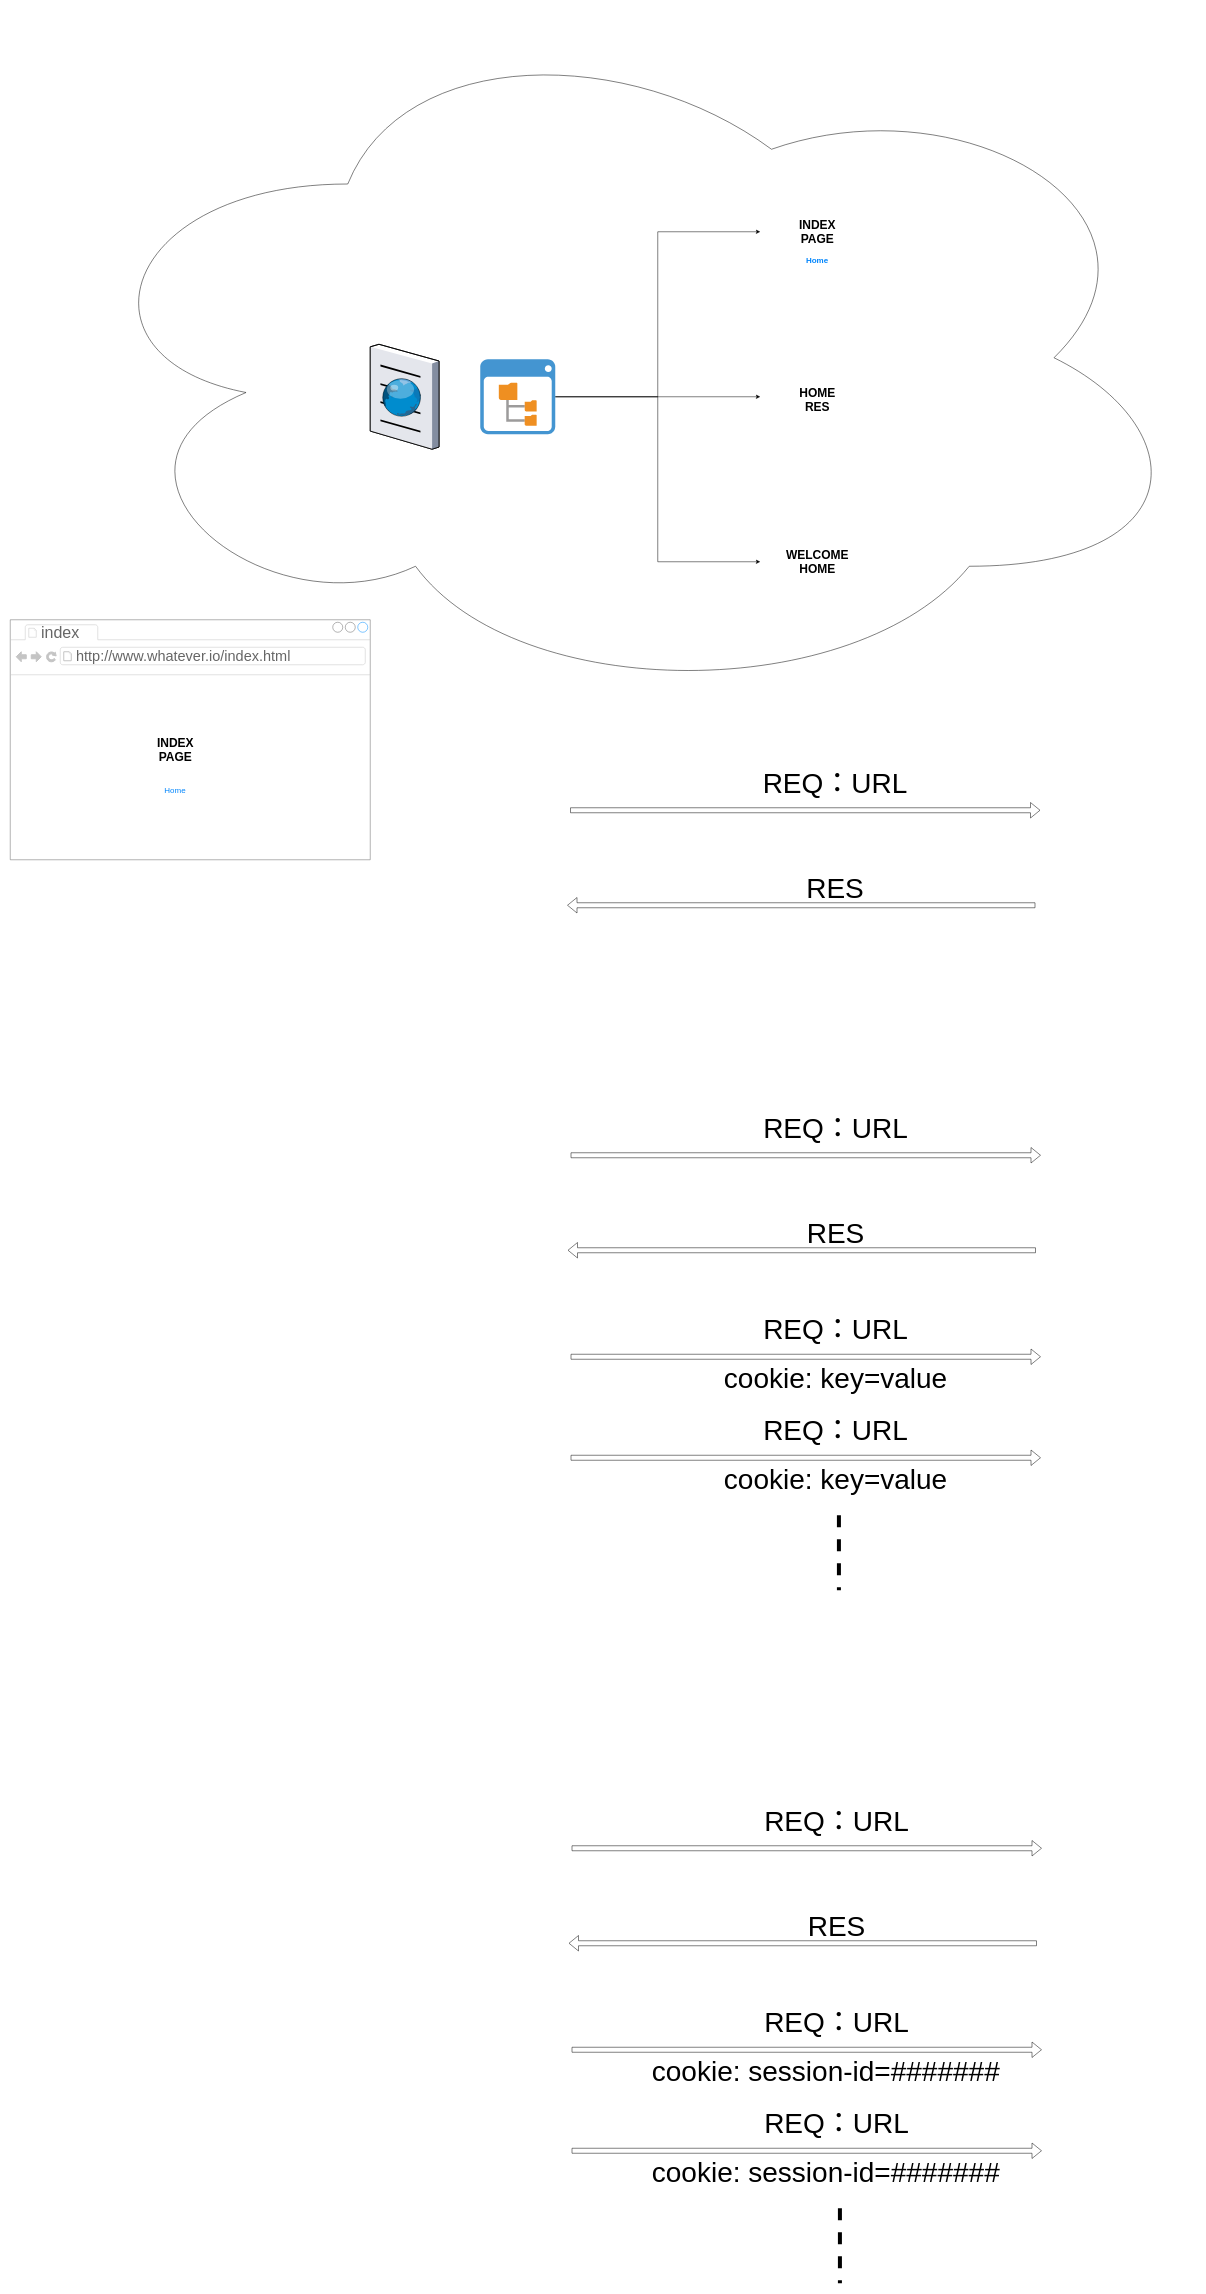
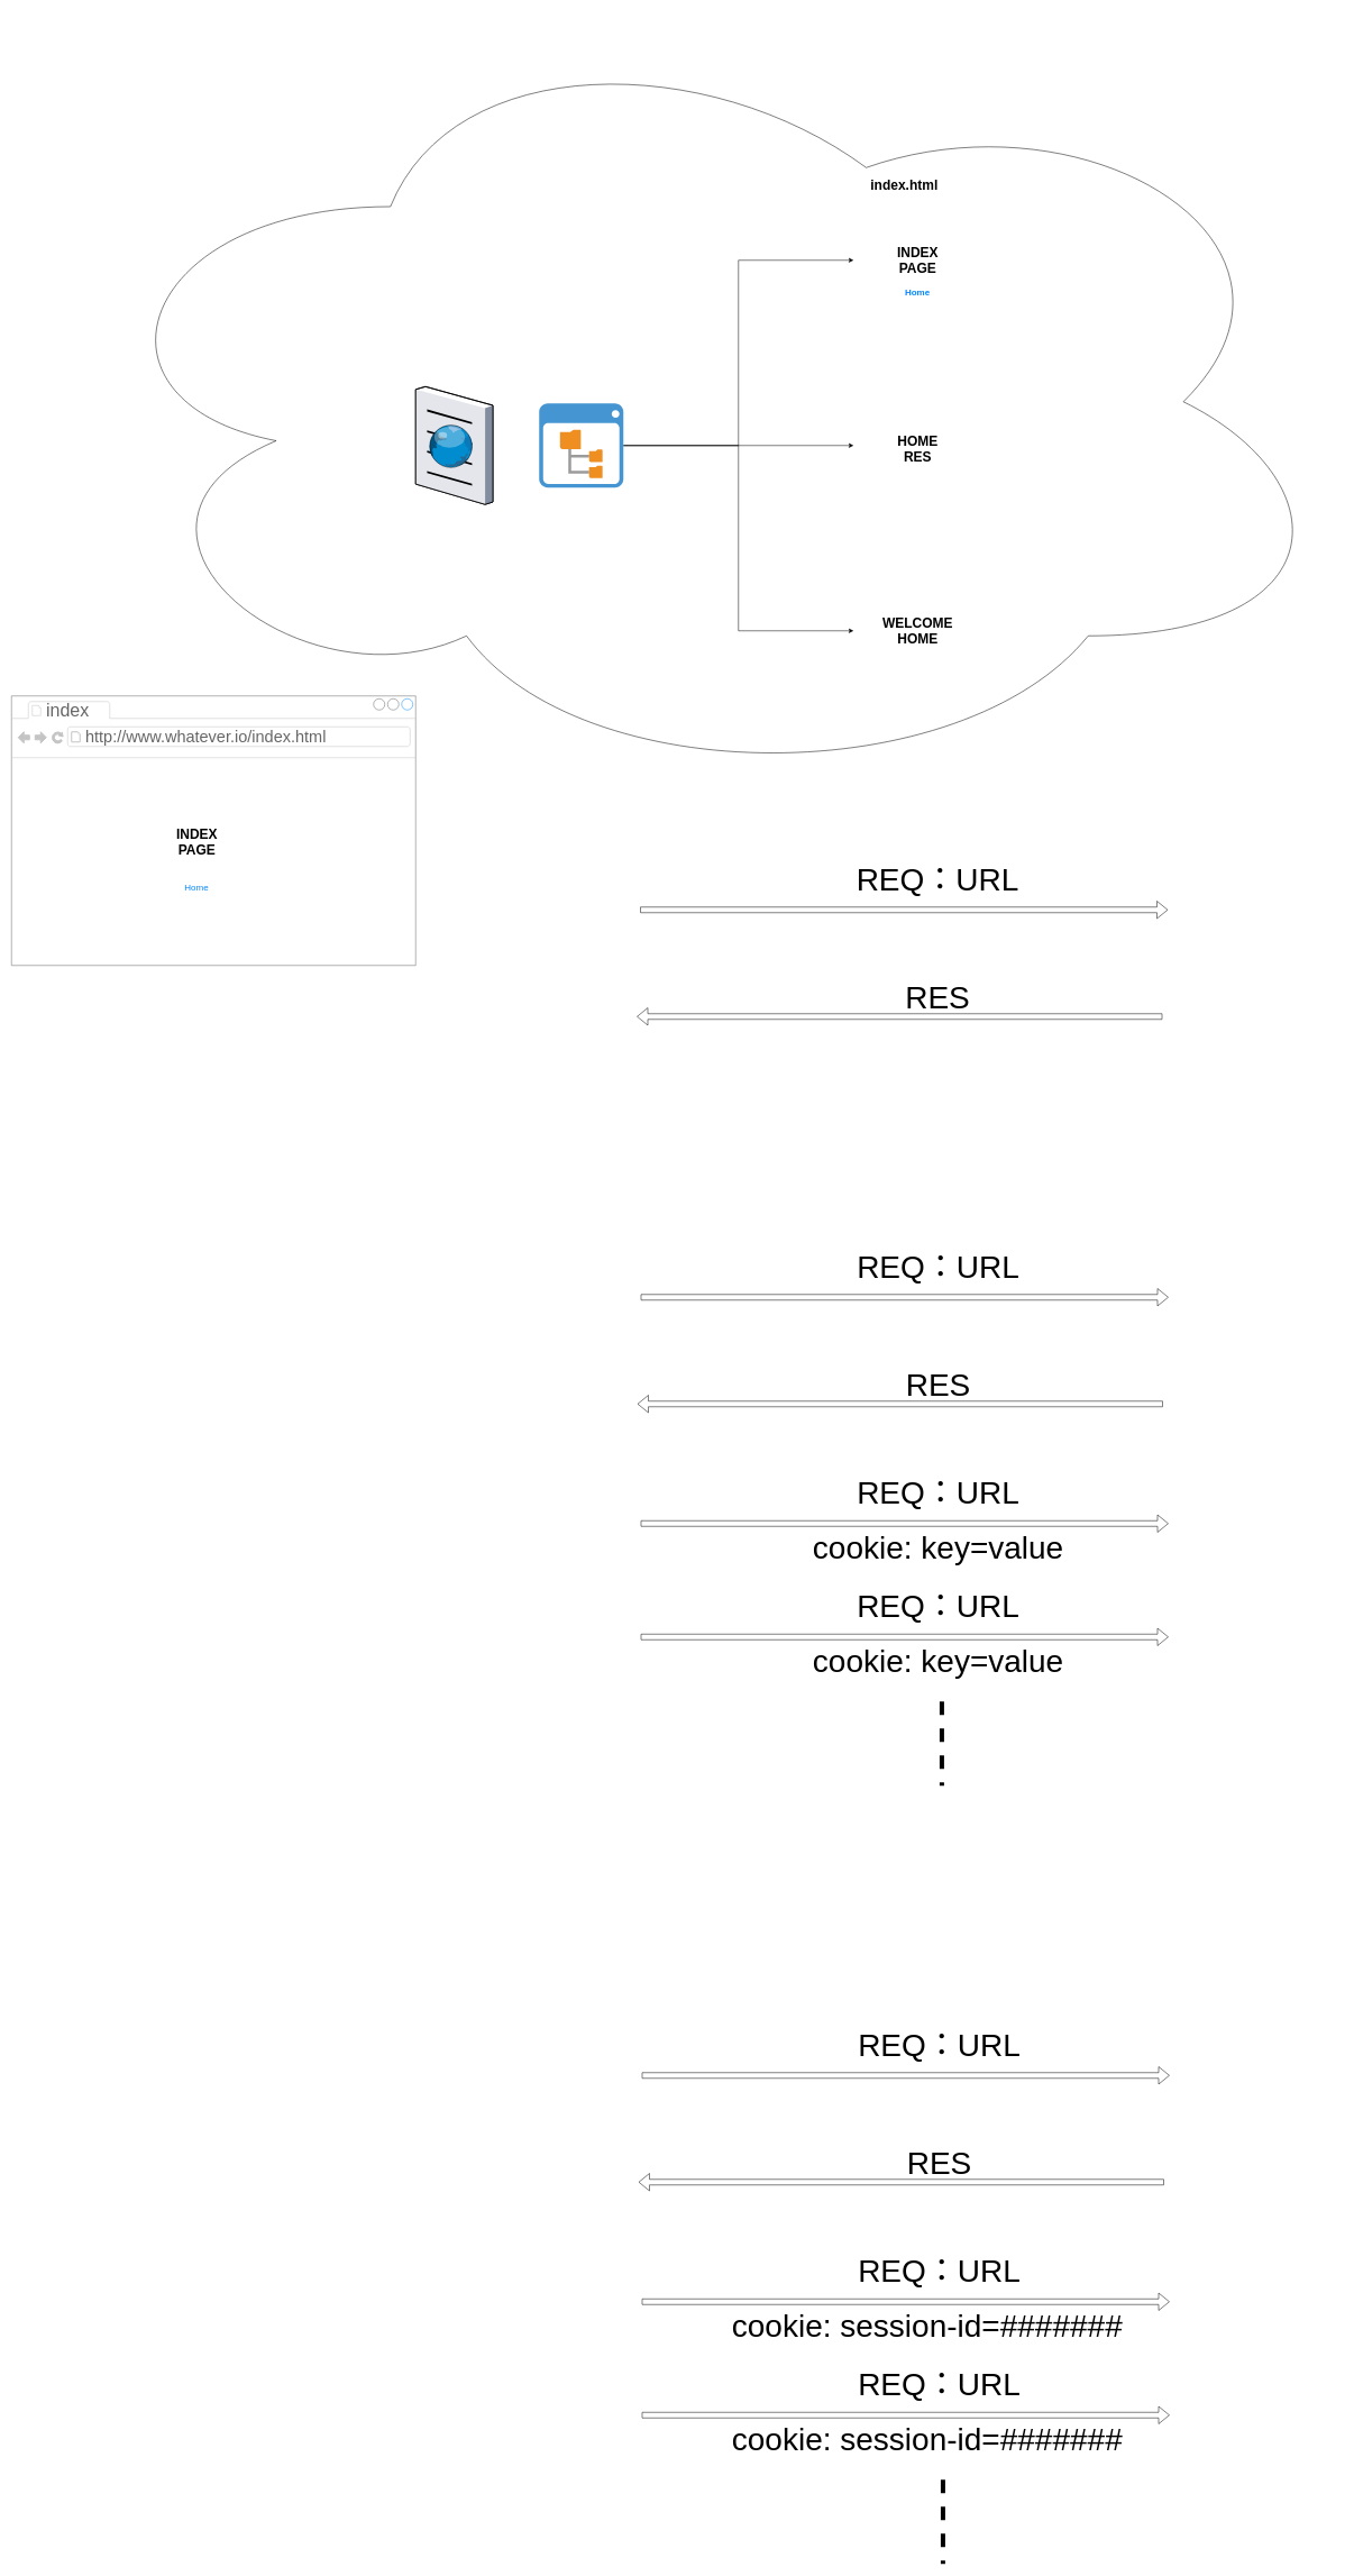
+ <mxCell id="14" value="index.html" style="text;strokeColor=none;fillColor=none;html=1;fontSize=24;fontStyle=1;verticalAlign=middle;align=center;" parent="1" vertex="1"><mxGeometry x="1560" y="309" width="100" height="40" as="geometry" /></mxCell>
